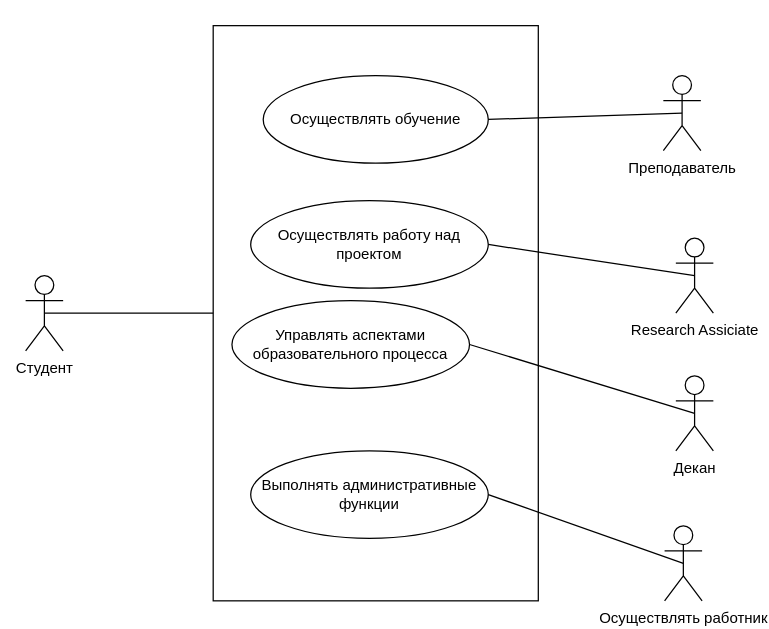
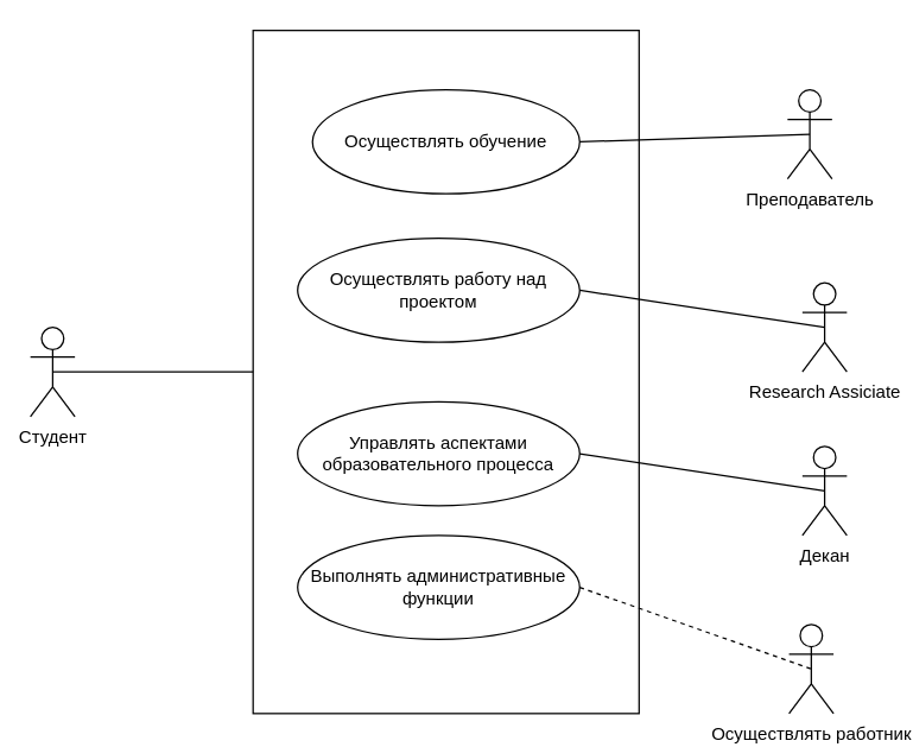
- <mxCell id="11" value="Управлять аспектами образовательного процесса" style="ellipse;whiteSpace=wrap;html=1;" vertex="1" parent="1"><mxGeometry x="185" y="240" width="190" height="70" as="geometry" /></mxCell>
+ <mxCell id="11" value="Управлять аспектами образовательного процесса" style="ellipse;whiteSpace=wrap;html=1;" vertex="1" parent="1"><mxGeometry x="200" y="270" width="190" height="70" as="geometry" /></mxCell>
- <mxCell id="15" value="" style="endArrow=none;html=1;rounded=0;exitX=1;exitY=0.5;exitDx=0;exitDy=0;entryX=0.5;entryY=0.5;entryDx=0;entryDy=0;entryPerimeter=0;" edge="1" parent="1" source="14" target="13"><mxGeometry width="50" height="50" relative="1" as="geometry"><mxPoint x="360" y="420" as="sourcePoint" /><mxPoint x="555" y="400" as="targetPoint" /></mxGeometry></mxCell>
+ <mxCell id="15" value="" style="endArrow=none;html=1;rounded=0;exitX=1;exitY=0.5;exitDx=0;exitDy=0;entryX=0.5;entryY=0.5;entryDx=0;entryDy=0;entryPerimeter=0;dashed=1;" edge="1" parent="1" source="14" target="13"><mxGeometry width="50" height="50" relative="1" as="geometry"><mxPoint x="360" y="420" as="sourcePoint" /><mxPoint x="555" y="400" as="targetPoint" /></mxGeometry></mxCell>
